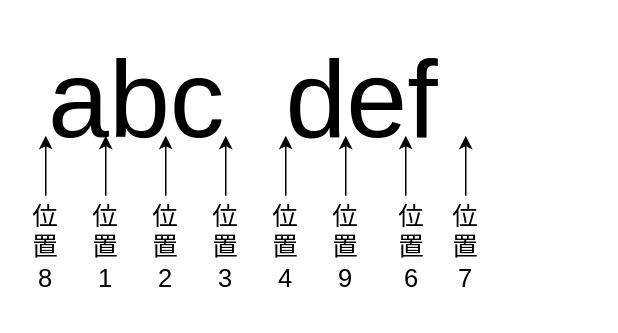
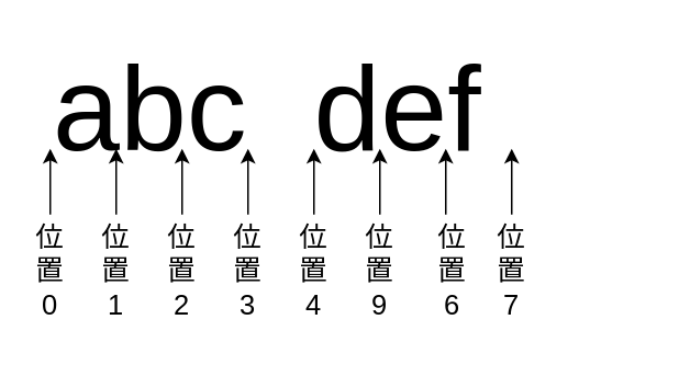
- <mxCell id="11" value="&lt;font style=&quot;font-size: 17px&quot;&gt;位置8&lt;/font&gt;" style="text;html=1;strokeColor=none;fillColor=none;align=center;verticalAlign=middle;rounded=0;whiteSpace=wrap;" vertex="1" parent="1"><mxGeometry x="20" y="130" width="20" height="70" as="geometry" /></mxCell>
+ <mxCell id="11" value="&lt;font style=&quot;font-size: 17px&quot;&gt;位置0&lt;/font&gt;" style="text;html=1;strokeColor=none;fillColor=none;align=center;verticalAlign=middle;rounded=0;whiteSpace=wrap;" vertex="1" parent="1"><mxGeometry x="20" y="130" width="20" height="70" as="geometry" /></mxCell>
